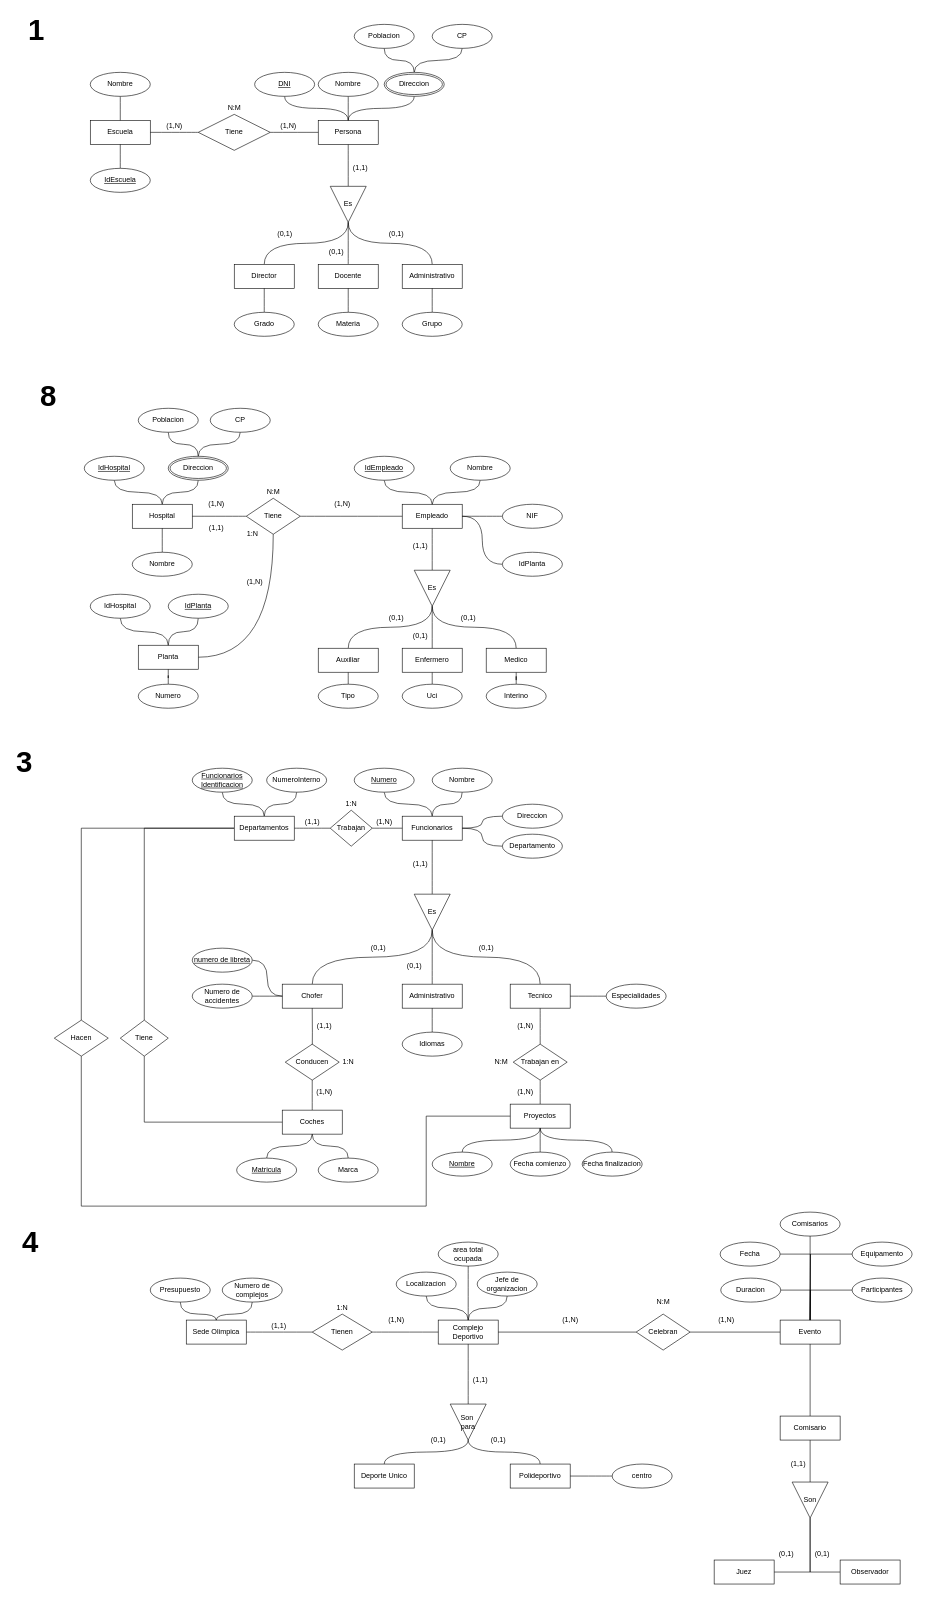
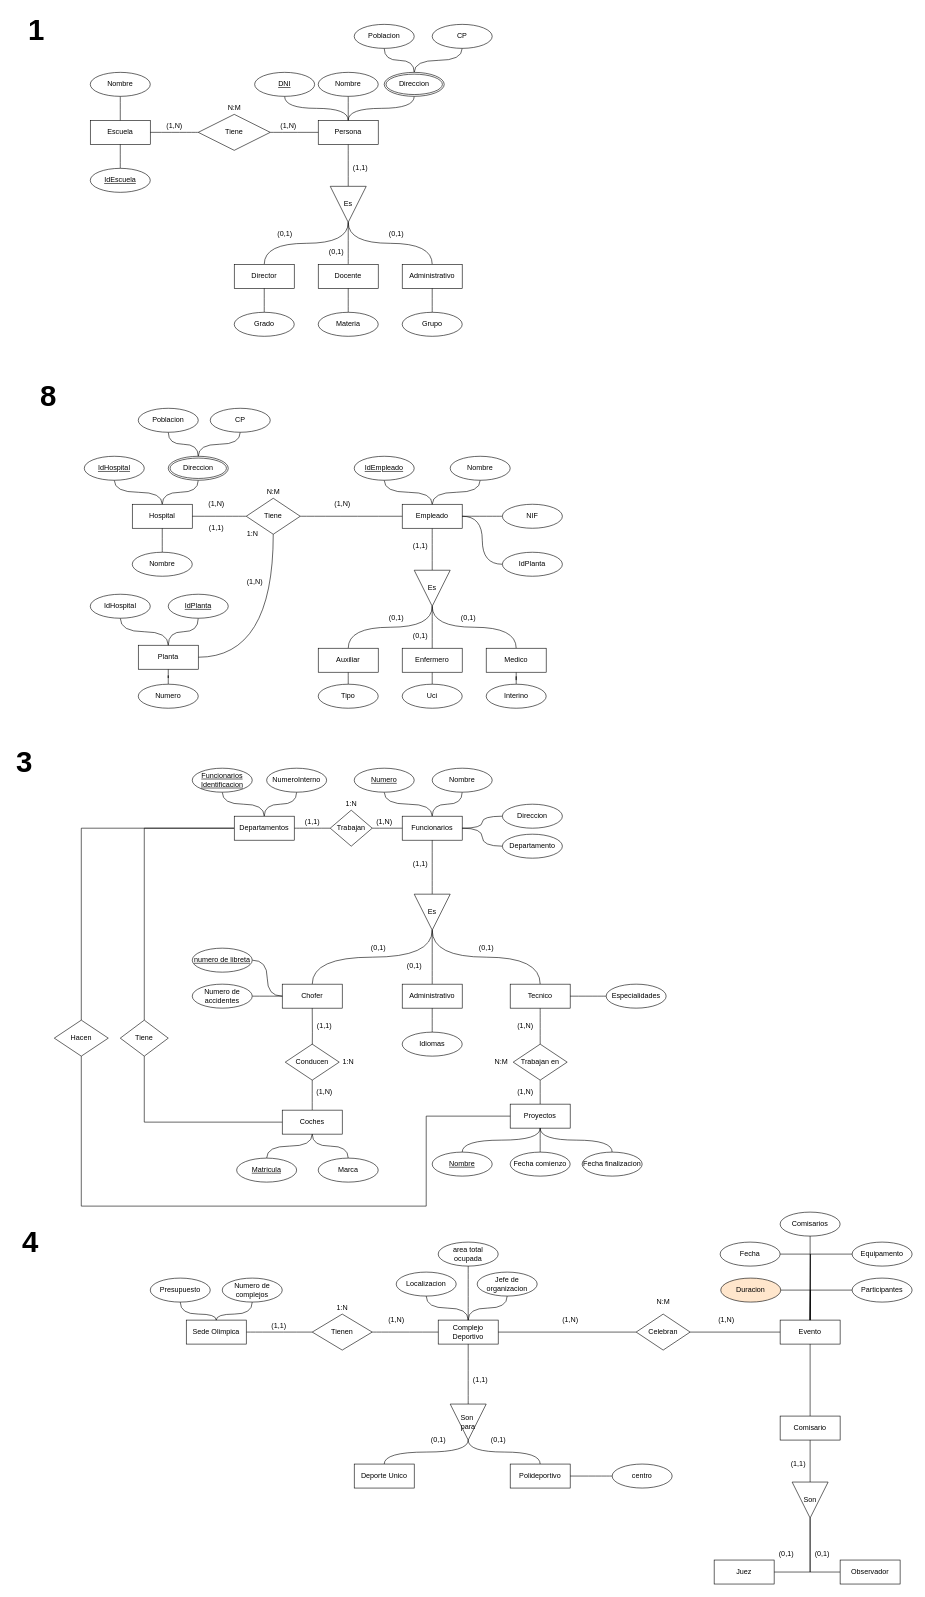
- <mxCell id="211" value="Duracion" style="ellipse;whiteSpace=wrap;html=1;align=center;" vertex="1" parent="1"><mxGeometry x="1201" y="2130" width="100" height="40" as="geometry" /></mxCell>
+ <mxCell id="211" value="Duracion" style="ellipse;whiteSpace=wrap;html=1;align=center;fillColor=#ffe6cc;" vertex="1" parent="1"><mxGeometry x="1201" y="2130" width="100" height="40" as="geometry" /></mxCell>
